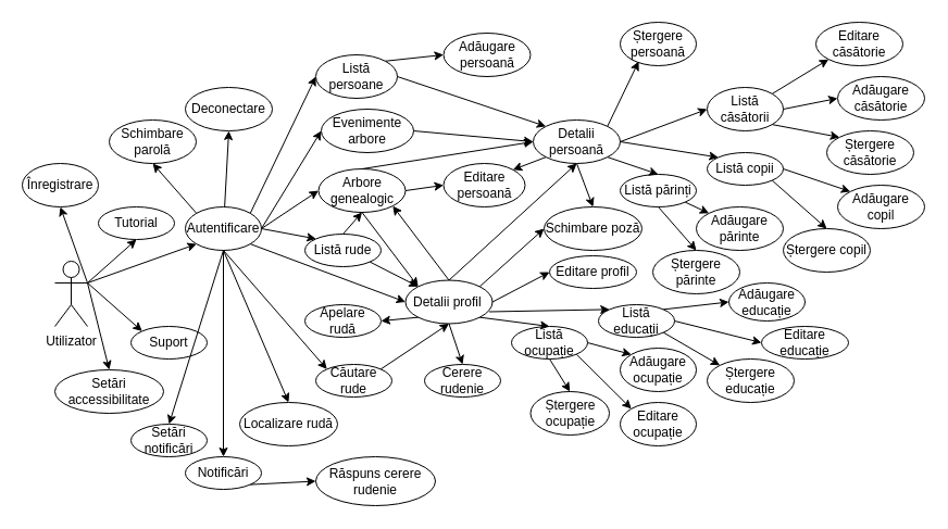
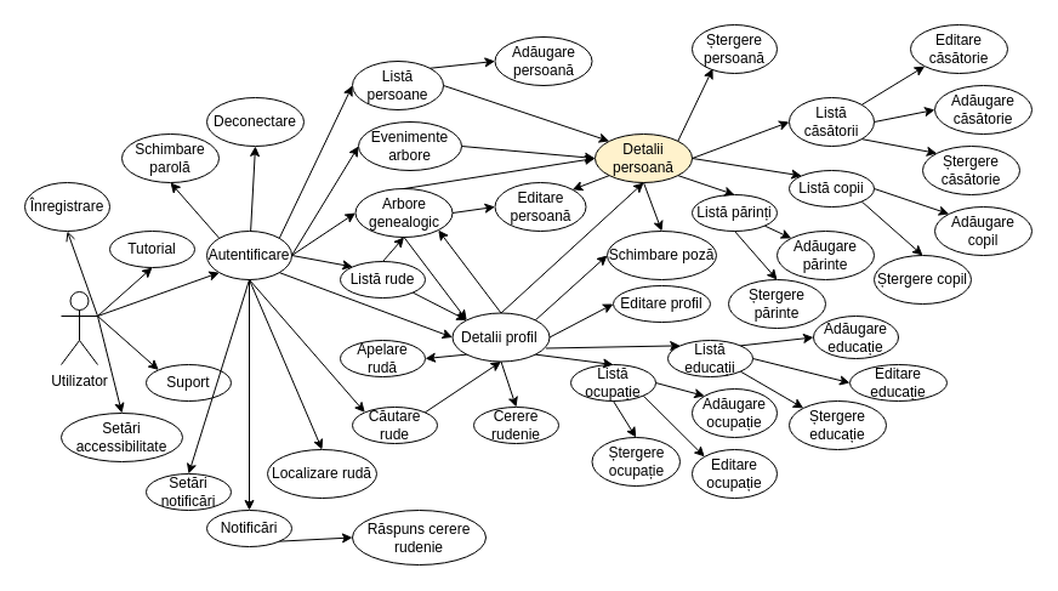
- <mxCell id="24" value="Detalii persoană" style="ellipse;whiteSpace=wrap;html=1;" vertex="1" parent="1"><mxGeometry x="490" y="110" width="80" height="40" as="geometry" /></mxCell>
+ <mxCell id="24" value="Detalii persoană" style="ellipse;whiteSpace=wrap;html=1;fillColor=#fff2cc;" vertex="1" parent="1"><mxGeometry x="490" y="110" width="80" height="40" as="geometry" /></mxCell>
- <mxCell id="45" value="" style="endArrow=classic;html=1;rounded=0;exitX=1;exitY=0.333;exitDx=0;exitDy=0;exitPerimeter=0;entryX=0.5;entryY=1;entryDx=0;entryDy=0;" edge="1" parent="1" source="2" target="3"><mxGeometry width="50" height="50" relative="1" as="geometry"><mxPoint x="340" y="270" as="sourcePoint" /><mxPoint x="390" y="220" as="targetPoint" /></mxGeometry></mxCell>
+ <mxCell id="45" value="" style="endArrow=open;html=1;rounded=0;exitX=1;exitY=0.333;exitDx=0;exitDy=0;exitPerimeter=0;entryX=0.5;entryY=1;entryDx=0;entryDy=0;" edge="1" parent="1" source="2" target="3"><mxGeometry width="50" height="50" relative="1" as="geometry"><mxPoint x="340" y="270" as="sourcePoint" /><mxPoint x="390" y="220" as="targetPoint" /></mxGeometry></mxCell>
